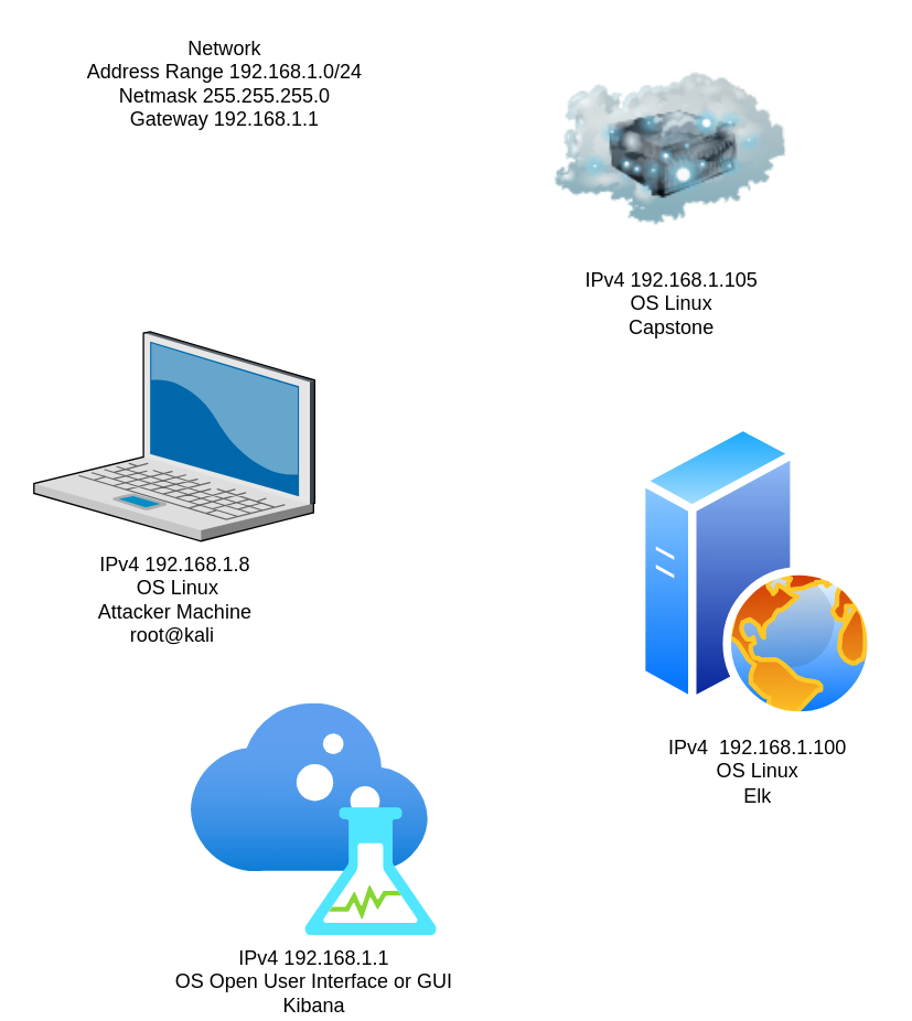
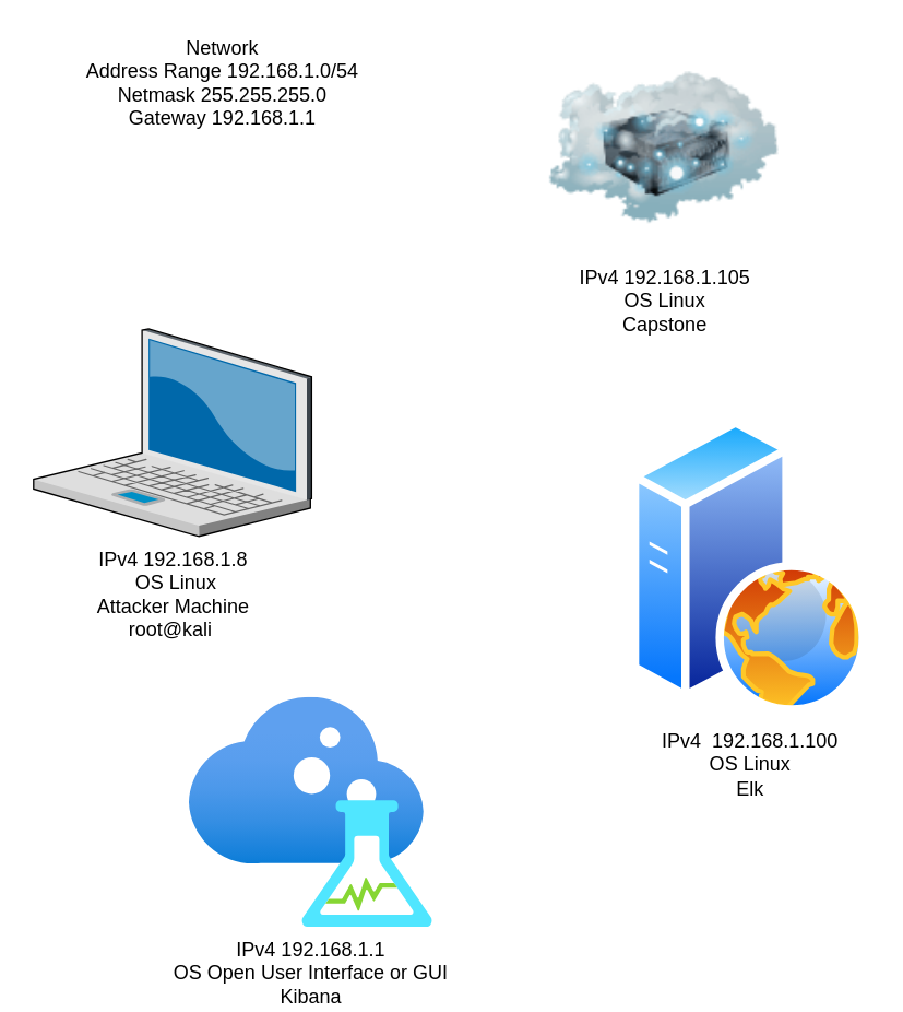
- <mxCell id="6" value="Network&lt;br&gt;Address Range 192.168.1.0/24&lt;br&gt;Netmask 255.255.255.0&lt;br&gt;Gateway 192.168.1.1" style="text;html=1;align=center;verticalAlign=middle;resizable=0;points=[];autosize=1;strokeColor=none;fillColor=none;" vertex="1" parent="1"><mxGeometry x="44.64" y="20" width="180" height="60" as="geometry" /></mxCell>
+ <mxCell id="6" value="Network&lt;br&gt;Address Range 192.168.1.0/54&lt;br&gt;Netmask 255.255.255.0&lt;br&gt;Gateway 192.168.1.1" style="text;html=1;align=center;verticalAlign=middle;resizable=0;points=[];autosize=1;strokeColor=none;fillColor=none;" vertex="1" parent="1"><mxGeometry x="44.64" y="20" width="180" height="60" as="geometry" /></mxCell>
